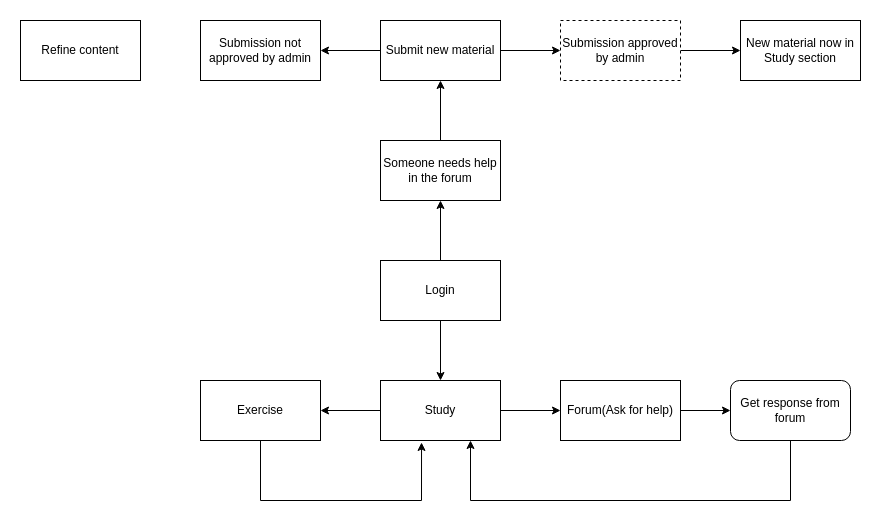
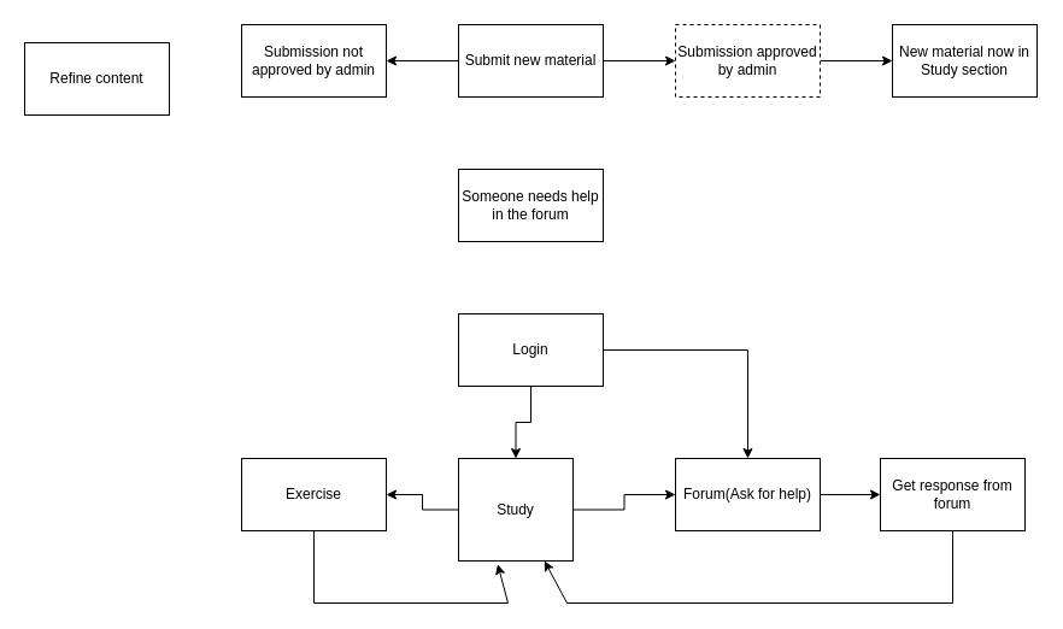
- <mxCell id="23" value="Refine content" style="rounded=0;whiteSpace=wrap;html=1;" vertex="1" parent="1"><mxGeometry x="20" y="20" width="120" height="60" as="geometry" /></mxCell>
+ <mxCell id="23" value="Refine content" style="rounded=0;whiteSpace=wrap;html=1;" vertex="1" parent="1"><mxGeometry x="20" y="35" width="120" height="60" as="geometry" /></mxCell>
- <mxCell id="14" style="edgeStyle=orthogonalEdgeStyle;rounded=0;orthogonalLoop=1;jettySize=auto;html=1;exitX=0.5;exitY=0;exitDx=0;exitDy=0;entryX=0.5;entryY=1;entryDx=0;entryDy=0;" edge="1" parent="1" source="15" target="13"><mxGeometry relative="1" as="geometry" /></mxCell>
- <mxCell id="3" style="edgeStyle=orthogonalEdgeStyle;rounded=0;orthogonalLoop=1;jettySize=auto;html=1;entryX=0.5;entryY=1;entryDx=0;entryDy=0;" edge="1" parent="1" source="4" target="15"><mxGeometry relative="1" as="geometry" /></mxCell>
+ <mxCell id="3" style="edgeStyle=orthogonalEdgeStyle;rounded=0;orthogonalLoop=1;jettySize=auto;html=1;" edge="1" parent="1" source="4" target="9"><mxGeometry relative="1" as="geometry" /></mxCell>
- <mxCell id="7" value="Study" style="rounded=0;whiteSpace=wrap;html=1;" vertex="1" parent="1"><mxGeometry x="380" y="380" width="120" height="60" as="geometry" /></mxCell>
+ <mxCell id="7" value="Study" style="rounded=0;whiteSpace=wrap;html=1;" vertex="1" parent="1"><mxGeometry x="380" y="380" width="95" height="85" as="geometry" /></mxCell>
- <mxCell id="10" value="Get response from forum" style="whiteSpace=wrap;html=1;rounded=1;" vertex="1" parent="1"><mxGeometry x="730" y="380" width="120" height="60" as="geometry" /></mxCell>
+ <mxCell id="10" value="Get response from forum" style="rounded=0;whiteSpace=wrap;html=1;" vertex="1" parent="1"><mxGeometry x="730" y="380" width="120" height="60" as="geometry" /></mxCell>
